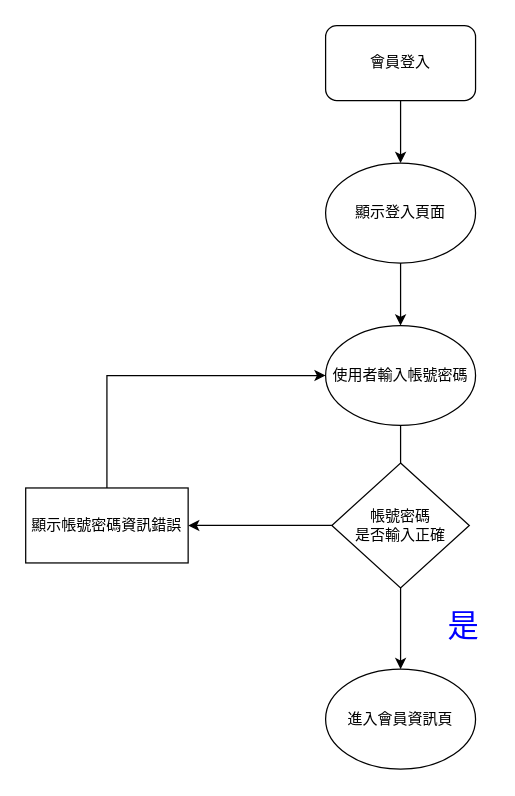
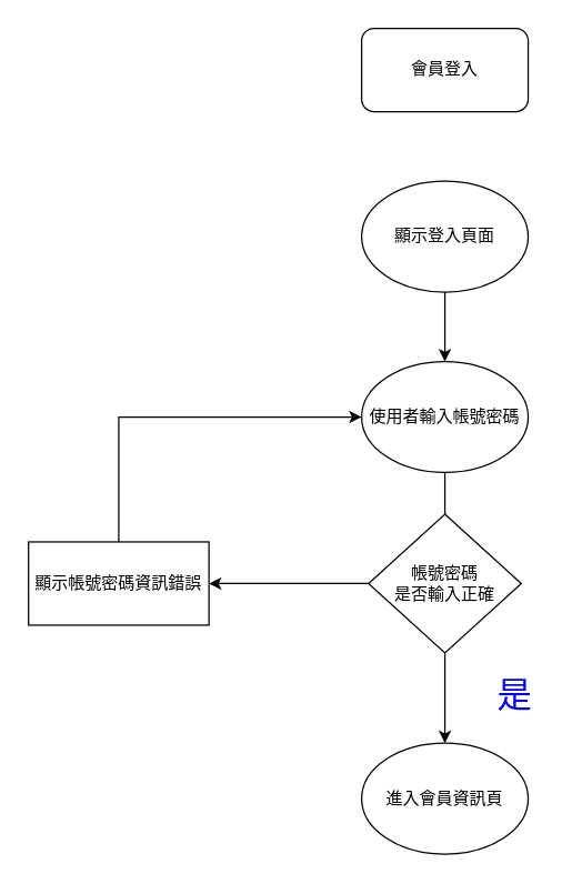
- <mxCell id="2" style="edgeStyle=orthogonalEdgeStyle;rounded=0;orthogonalLoop=1;jettySize=auto;html=1;exitX=0.5;exitY=1;exitDx=0;exitDy=0;entryX=0.5;entryY=0;entryDx=0;entryDy=0;" edge="1" parent="1" source="3" target="5"><mxGeometry relative="1" as="geometry" /></mxCell>
